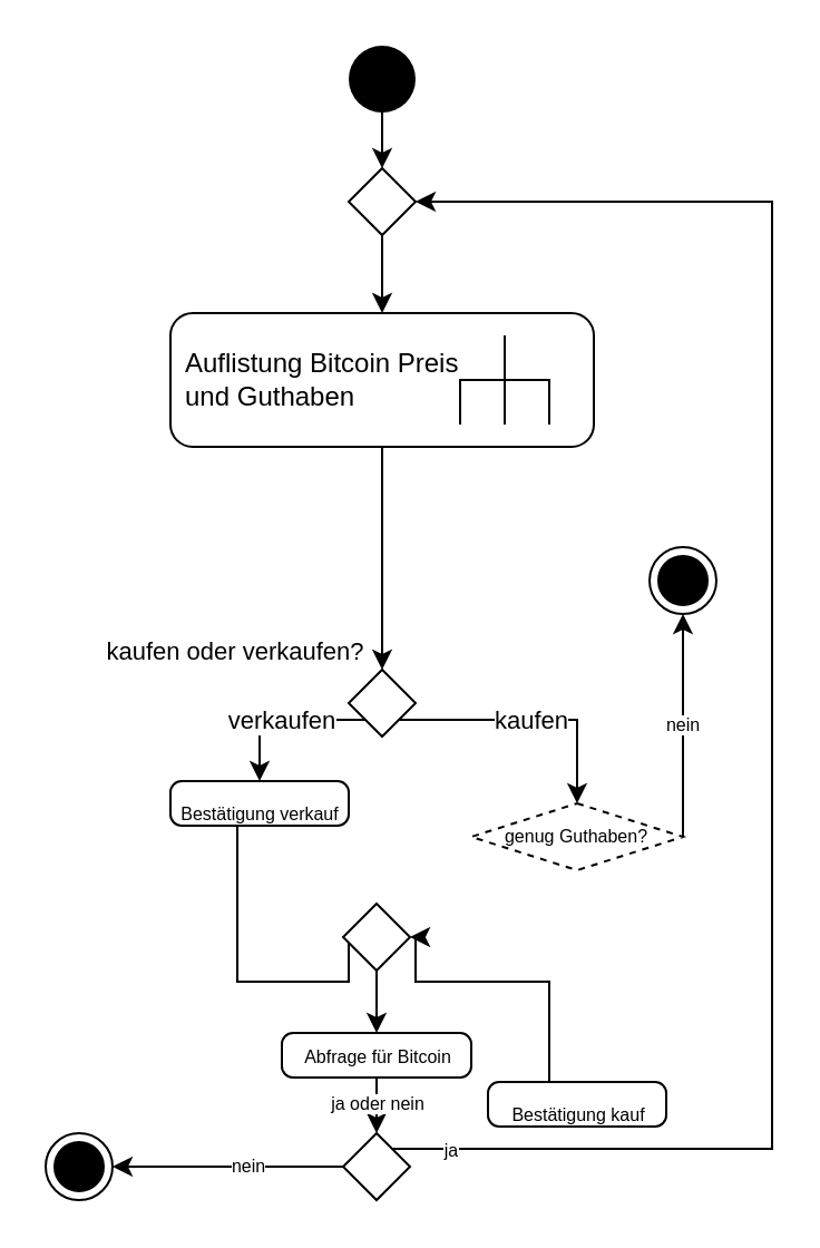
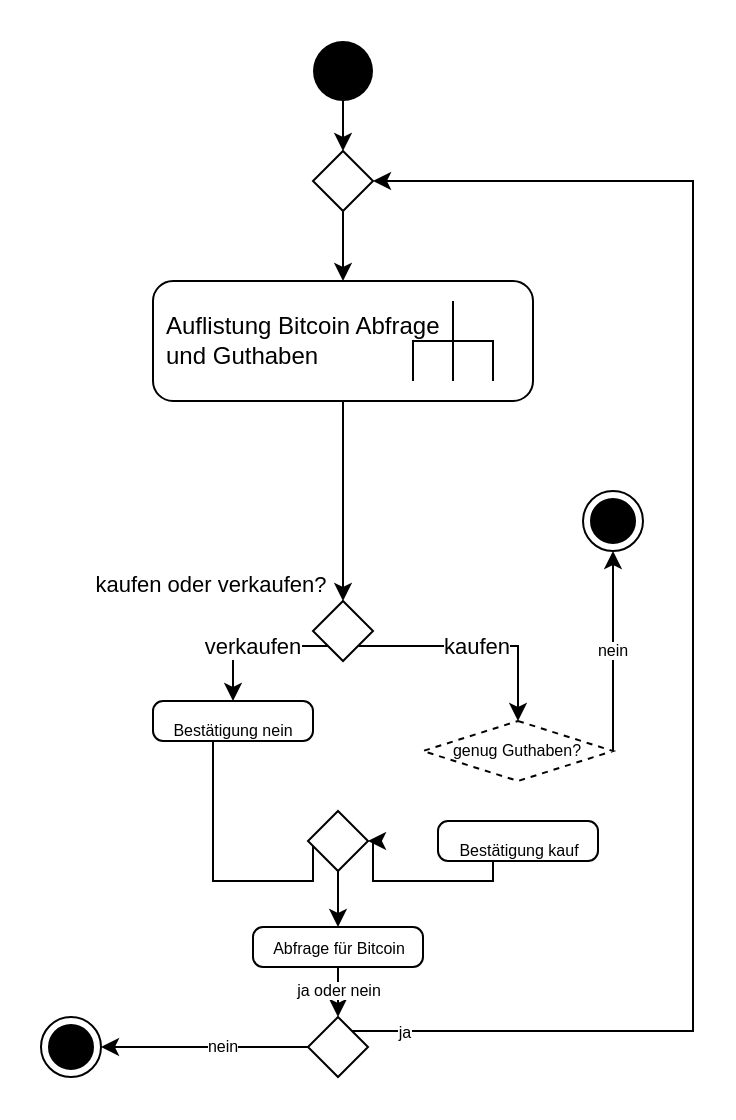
- <mxCell id="7" value="Auflistung Bitcoin Preis&lt;br&gt;und Guthaben" style="shape=mxgraph.uml25.behaviorAction;html=1;rounded=1;absoluteArcSize=1;arcSize=10;align=left;spacingLeft=5;" vertex="1" parent="1"><mxGeometry x="76" y="140" width="190" height="60" as="geometry" /></mxCell>
+ <mxCell id="7" value="Auflistung Bitcoin Abfrage&lt;br&gt;und Guthaben" style="shape=mxgraph.uml25.behaviorAction;html=1;rounded=1;absoluteArcSize=1;arcSize=10;align=left;spacingLeft=5;" vertex="1" parent="1"><mxGeometry x="76" y="140" width="190" height="60" as="geometry" /></mxCell>
- <mxCell id="12" value="&lt;font style=&quot;font-size: 8px;&quot;&gt;Bestätigung verkauf&lt;/font&gt;" style="html=1;align=center;verticalAlign=top;rounded=1;absoluteArcSize=1;arcSize=10;dashed=0;" vertex="1" parent="1"><mxGeometry x="76" y="350" width="80" height="20" as="geometry" /></mxCell>
+ <mxCell id="12" value="&lt;font style=&quot;font-size: 8px;&quot;&gt;Bestätigung nein&lt;/font&gt;" style="html=1;align=center;verticalAlign=top;rounded=1;absoluteArcSize=1;arcSize=10;dashed=0;" vertex="1" parent="1"><mxGeometry x="76" y="350" width="80" height="20" as="geometry" /></mxCell>
- <mxCell id="24" value="&lt;font style=&quot;font-size: 8px;&quot;&gt;Bestätigung kauf&lt;/font&gt;" style="html=1;align=center;verticalAlign=top;rounded=1;absoluteArcSize=1;arcSize=10;dashed=0;" vertex="1" parent="1"><mxGeometry x="218.5" y="485" width="80" height="20" as="geometry" /></mxCell>
+ <mxCell id="24" value="&lt;font style=&quot;font-size: 8px;&quot;&gt;Bestätigung kauf&lt;/font&gt;" style="html=1;align=center;verticalAlign=top;rounded=1;absoluteArcSize=1;arcSize=10;dashed=0;" vertex="1" parent="1"><mxGeometry x="218.5" y="410" width="80" height="20" as="geometry" /></mxCell>
